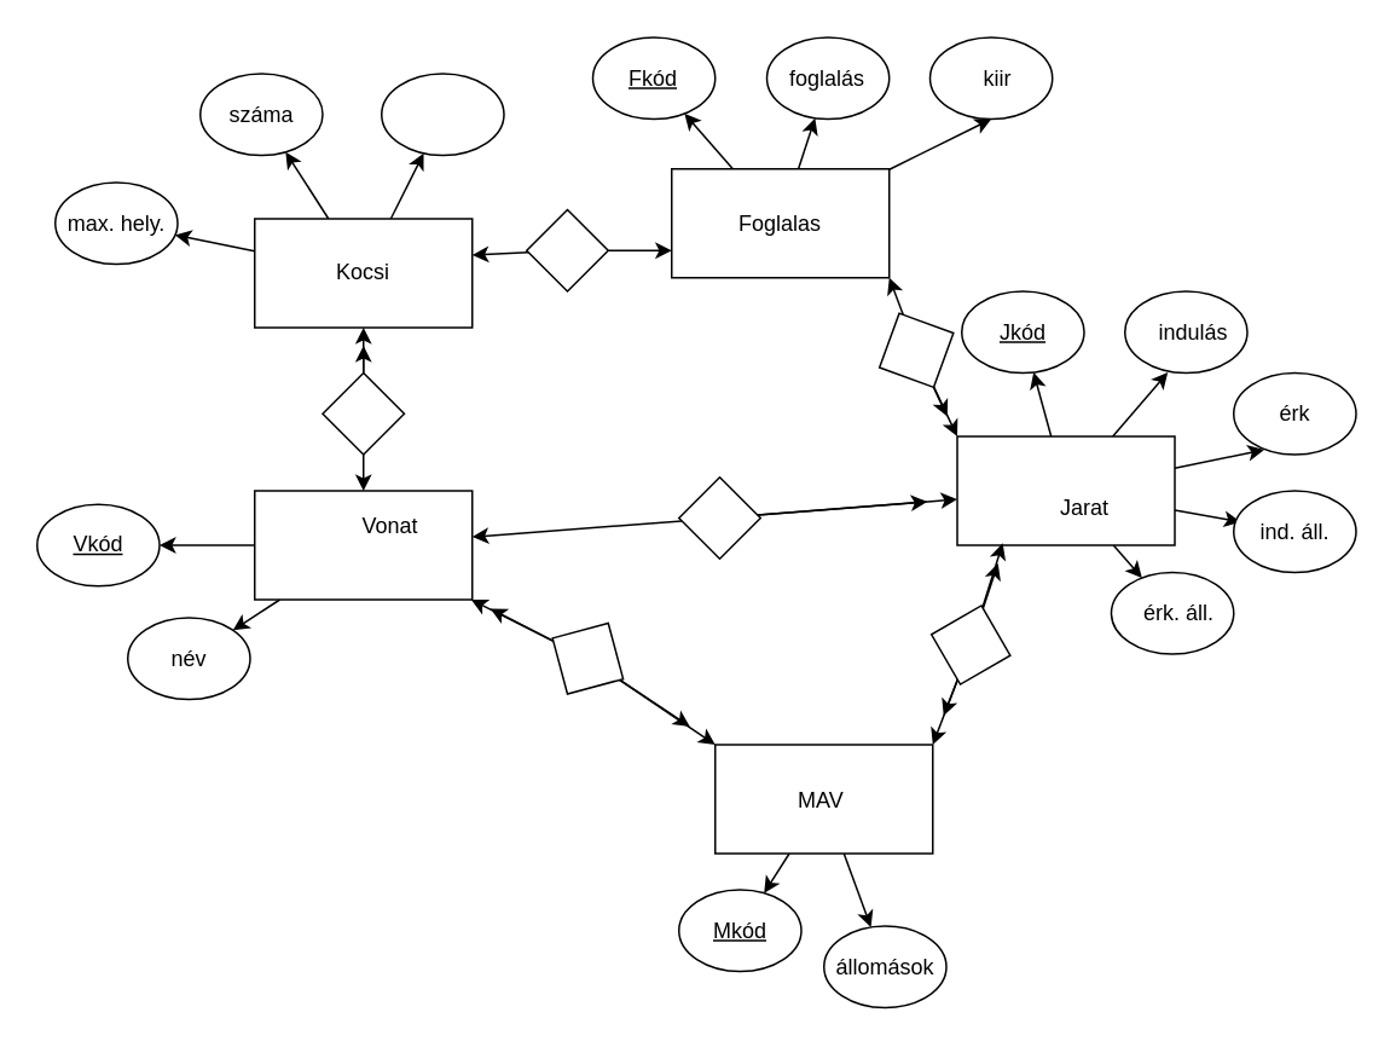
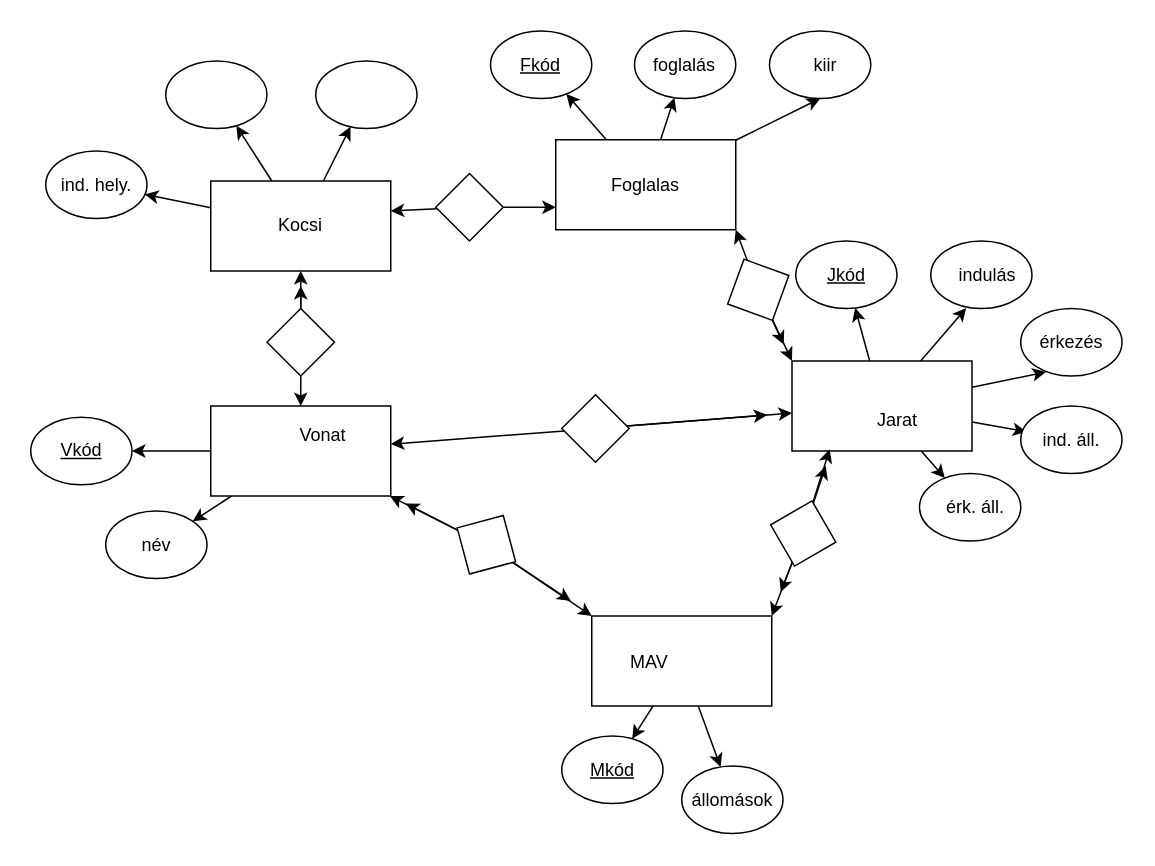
- <mxCell id="48" value="száma" style="text;html=1;strokeColor=none;fillColor=none;align=center;verticalAlign=middle;whiteSpace=wrap;rounded=0;" vertex="1" parent="1"><mxGeometry x="113.75" y="47.5" width="60" height="30" as="geometry" /></mxCell>
- <mxCell id="49" value="max. hely." style="text;html=1;strokeColor=none;fillColor=none;align=center;verticalAlign=middle;whiteSpace=wrap;rounded=0;" vertex="1" parent="1"><mxGeometry x="33.75" y="107.5" width="60" height="30" as="geometry" /></mxCell>
+ <mxCell id="49" value="ind. hely." style="text;html=1;strokeColor=none;fillColor=none;align=center;verticalAlign=middle;whiteSpace=wrap;rounded=0;" vertex="1" parent="1"><mxGeometry x="33.75" y="107.5" width="60" height="30" as="geometry" /></mxCell>
- <mxCell id="37" value="érk" style="text;html=1;strokeColor=none;fillColor=none;align=center;verticalAlign=middle;whiteSpace=wrap;rounded=0;" vertex="1" parent="1"><mxGeometry x="683.75" y="212.5" width="60" height="30" as="geometry" /></mxCell>
+ <mxCell id="37" value="érkezés" style="text;html=1;strokeColor=none;fillColor=none;align=center;verticalAlign=middle;whiteSpace=wrap;rounded=0;" vertex="1" parent="1"><mxGeometry x="683.75" y="212.5" width="60" height="30" as="geometry" /></mxCell>
- <mxCell id="7" value="MAV" style="text;strokeColor=none;fillColor=none;align=left;verticalAlign=middle;spacingLeft=4;spacingRight=4;overflow=hidden;points=[[0,0.5],[1,0.5]];portConstraint=eastwest;rotatable=0;" vertex="1" parent="1"><mxGeometry x="434" y="425" width="80" height="30" as="geometry" /></mxCell>
+ <mxCell id="7" value="MAV" style="text;strokeColor=none;fillColor=none;align=left;verticalAlign=middle;spacingLeft=4;spacingRight=4;overflow=hidden;points=[[0,0.5],[1,0.5]];portConstraint=eastwest;rotatable=0;" vertex="1" parent="1"><mxGeometry x="414" y="425" width="80" height="30" as="geometry" /></mxCell>
